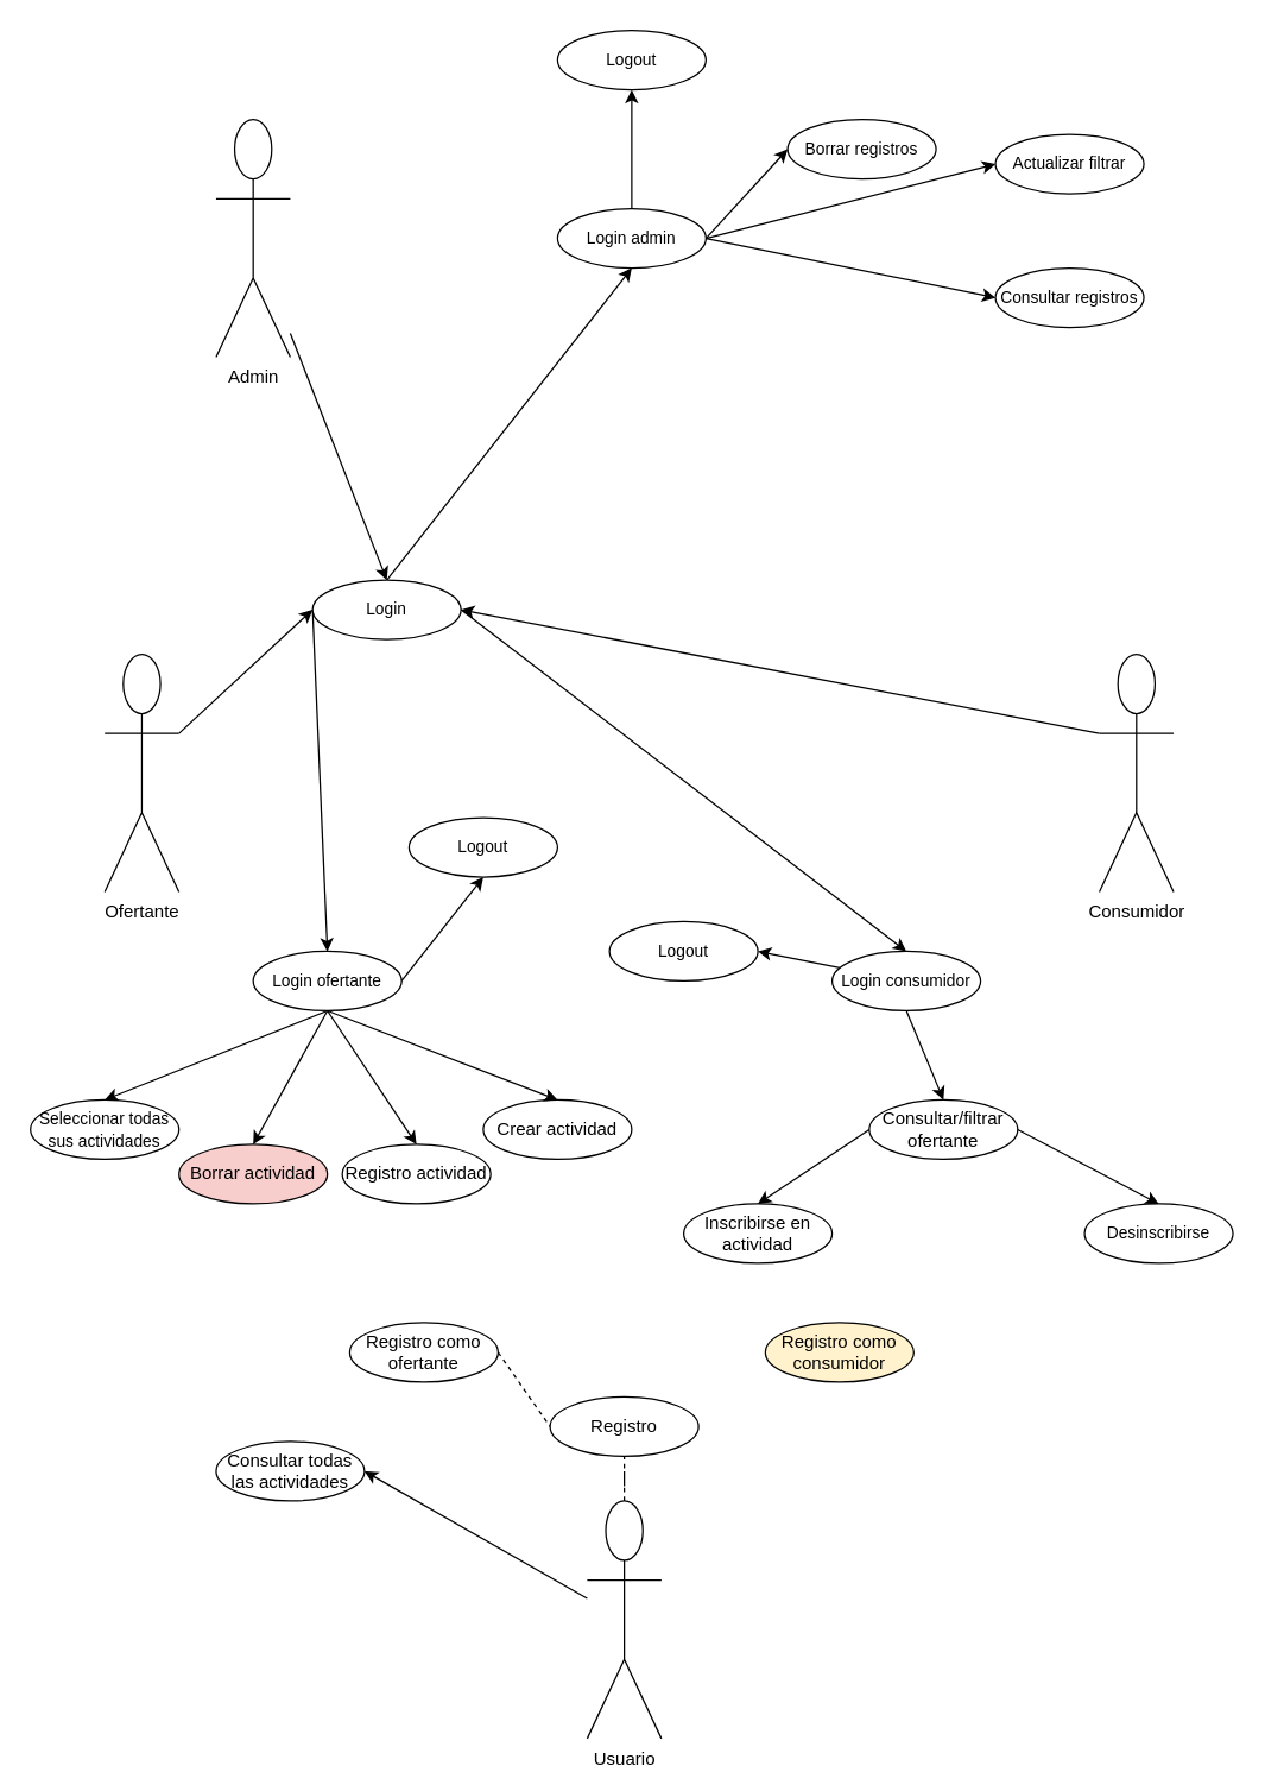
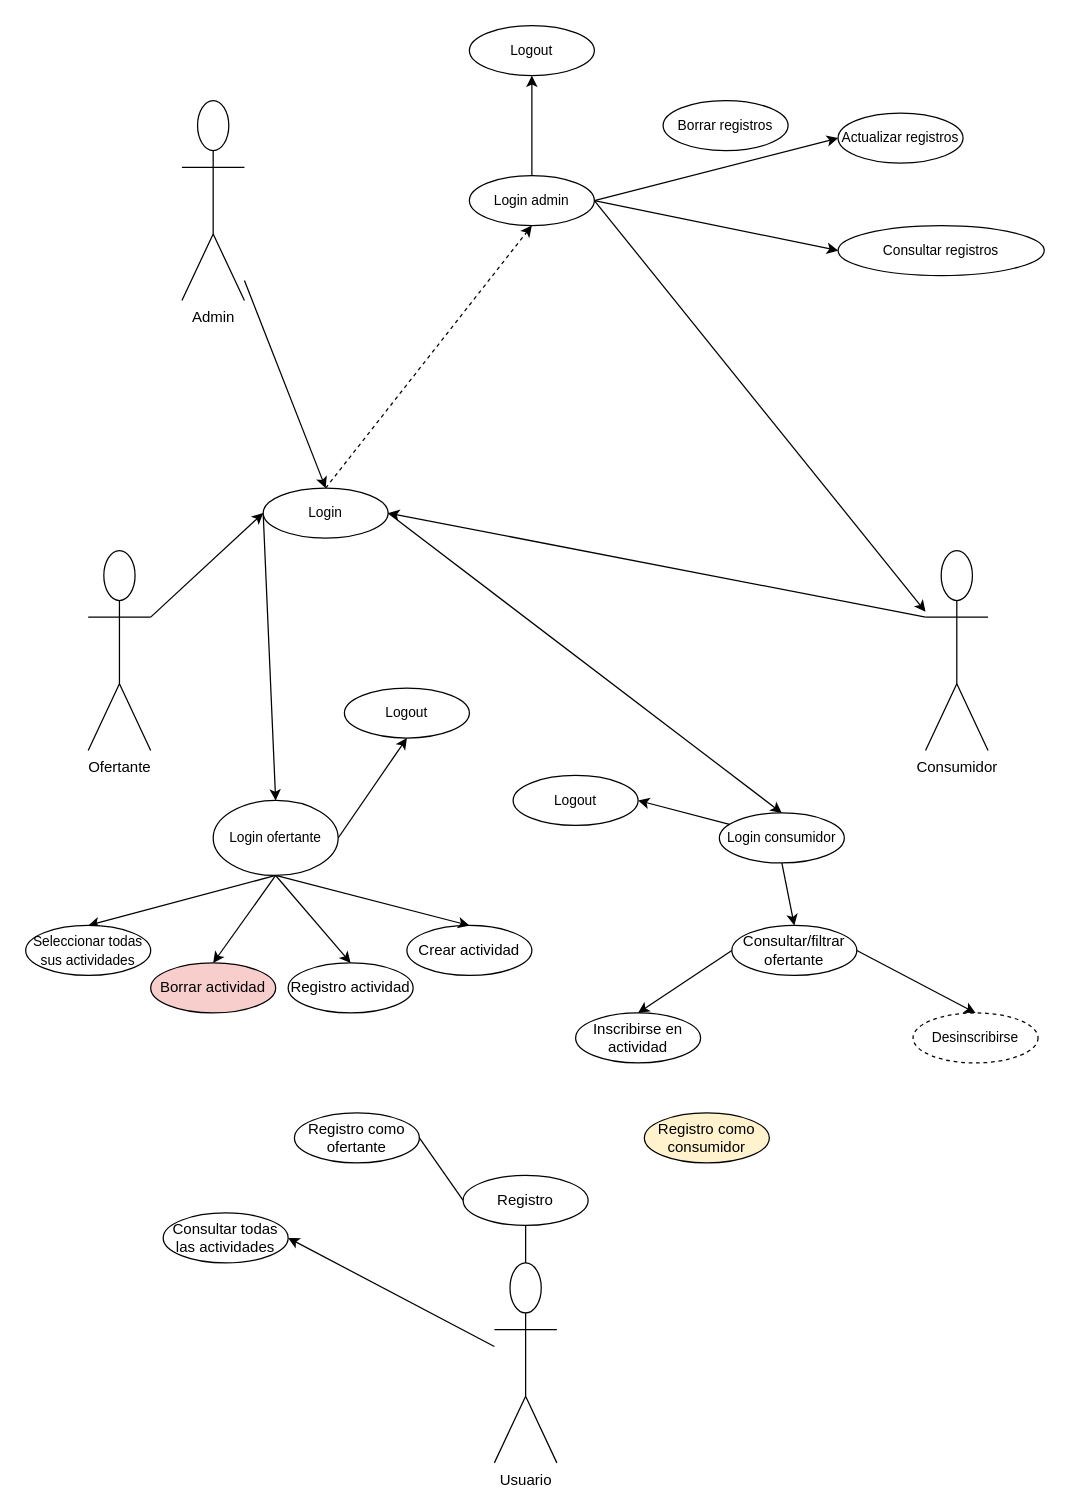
- <mxCell id="42" value="&lt;font style=&quot;font-size: 11px;&quot;&gt;Actualizar filtrar&lt;/font&gt;" style="ellipse;whiteSpace=wrap;html=1;" parent="1" vertex="1"><mxGeometry x="670" y="90" width="100" height="40" as="geometry" /></mxCell>
+ <mxCell id="42" value="&lt;font style=&quot;font-size: 11px;&quot;&gt;Actualizar registros&lt;/font&gt;" style="ellipse;whiteSpace=wrap;html=1;" parent="1" vertex="1"><mxGeometry x="670" y="90" width="100" height="40" as="geometry" /></mxCell>
- <mxCell id="36" style="rounded=0;orthogonalLoop=1;jettySize=auto;html=1;exitX=1;exitY=0.5;exitDx=0;exitDy=0;entryX=0;entryY=0.5;entryDx=0;entryDy=0;" parent="1" source="40" target="41" edge="1"><mxGeometry relative="1" as="geometry" /></mxCell>
+ <mxCell id="36" style="rounded=0;orthogonalLoop=1;jettySize=auto;html=1;exitX=1;exitY=0.5;exitDx=0;exitDy=0;" parent="1" source="40" target="6" edge="1"><mxGeometry relative="1" as="geometry" /></mxCell>
- <mxCell id="43" value="&lt;font style=&quot;font-size: 11px;&quot;&gt;Consultar registros&lt;/font&gt;" style="ellipse;whiteSpace=wrap;html=1;" parent="1" vertex="1"><mxGeometry x="670" y="180" width="100" height="40" as="geometry" /></mxCell>
+ <mxCell id="43" value="&lt;font style=&quot;font-size: 11px;&quot;&gt;Consultar registros&lt;/font&gt;" style="ellipse;whiteSpace=wrap;html=1;" parent="1" vertex="1"><mxGeometry x="670" y="180" width="165" height="40" as="geometry" /></mxCell>
- <mxCell id="28" style="rounded=0;orthogonalLoop=1;jettySize=auto;html=1;exitX=0.5;exitY=0;exitDx=0;exitDy=0;entryX=0.5;entryY=1;entryDx=0;entryDy=0;" parent="1" source="29" target="40" edge="1"><mxGeometry relative="1" as="geometry" /></mxCell>
+ <mxCell id="28" style="rounded=0;orthogonalLoop=1;jettySize=auto;html=1;exitX=0.5;exitY=0;exitDx=0;exitDy=0;entryX=0.5;entryY=1;entryDx=0;entryDy=0;dashed=1;" parent="1" source="29" target="40" edge="1"><mxGeometry relative="1" as="geometry" /></mxCell>
- <mxCell id="31" value="&lt;span style=&quot;font-size: 11px;&quot;&gt;Login ofertante&lt;/span&gt;" style="ellipse;whiteSpace=wrap;html=1;" parent="1" vertex="1"><mxGeometry x="170" y="640" width="100" height="40" as="geometry" /></mxCell>
+ <mxCell id="31" value="&lt;span style=&quot;font-size: 11px;&quot;&gt;Login ofertante&lt;/span&gt;" style="ellipse;whiteSpace=wrap;html=1;" parent="1" vertex="1"><mxGeometry x="170" y="640" width="100" height="60" as="geometry" /></mxCell>
- <mxCell id="34" value="&lt;font style=&quot;font-size: 11px;&quot;&gt;Login consumidor&lt;/font&gt;" style="ellipse;whiteSpace=wrap;html=1;" parent="1" vertex="1"><mxGeometry x="560" y="640" width="100" height="40" as="geometry" /></mxCell>
+ <mxCell id="34" value="&lt;font style=&quot;font-size: 11px;&quot;&gt;Login consumidor&lt;/font&gt;" style="ellipse;whiteSpace=wrap;html=1;" parent="1" vertex="1"><mxGeometry x="575" y="650" width="100" height="40" as="geometry" /></mxCell>
- <mxCell id="27" value="&lt;font style=&quot;font-size: 11px;&quot;&gt;Desinscribirse&lt;/font&gt;" style="ellipse;whiteSpace=wrap;html=1;" parent="1" vertex="1"><mxGeometry x="730" y="810" width="100" height="40" as="geometry" /></mxCell>
+ <mxCell id="27" value="&lt;font style=&quot;font-size: 11px;&quot;&gt;Desinscribirse&lt;/font&gt;" style="ellipse;whiteSpace=wrap;html=1;dashed=1;" parent="1" vertex="1"><mxGeometry x="730" y="810" width="100" height="40" as="geometry" /></mxCell>
- <mxCell id="13" style="rounded=0;orthogonalLoop=1;jettySize=auto;html=1;exitX=1;exitY=0.5;exitDx=0;exitDy=0;entryX=0;entryY=0.5;entryDx=0;entryDy=0;endArrow=none;endFill=0;dashed=1;" parent="1" source="11" target="14" edge="1"><mxGeometry relative="1" as="geometry" /></mxCell>
+ <mxCell id="13" style="rounded=0;orthogonalLoop=1;jettySize=auto;html=1;exitX=1;exitY=0.5;exitDx=0;exitDy=0;entryX=0;entryY=0.5;entryDx=0;entryDy=0;endArrow=none;endFill=0;" parent="1" source="11" target="14" edge="1"><mxGeometry relative="1" as="geometry" /></mxCell>
- <mxCell id="9" style="edgeStyle=orthogonalEdgeStyle;rounded=0;orthogonalLoop=1;jettySize=auto;html=1;entryX=0.5;entryY=1;entryDx=0;entryDy=0;endArrow=none;endFill=0;dashed=1;" parent="1" source="10" target="14" edge="1"><mxGeometry relative="1" as="geometry" /></mxCell>
+ <mxCell id="9" style="edgeStyle=orthogonalEdgeStyle;rounded=0;orthogonalLoop=1;jettySize=auto;html=1;entryX=0.5;entryY=1;entryDx=0;entryDy=0;endArrow=none;endFill=0;" parent="1" source="10" target="14" edge="1"><mxGeometry relative="1" as="geometry" /></mxCell>
- <mxCell id="48" value="Consultar todas las actividades" style="ellipse;whiteSpace=wrap;html=1;" parent="1" vertex="1"><mxGeometry x="145" y="970" width="100" height="40" as="geometry" /></mxCell>
+ <mxCell id="48" value="Consultar todas las actividades" style="ellipse;whiteSpace=wrap;html=1;" parent="1" vertex="1"><mxGeometry x="130" y="970" width="100" height="40" as="geometry" /></mxCell>
